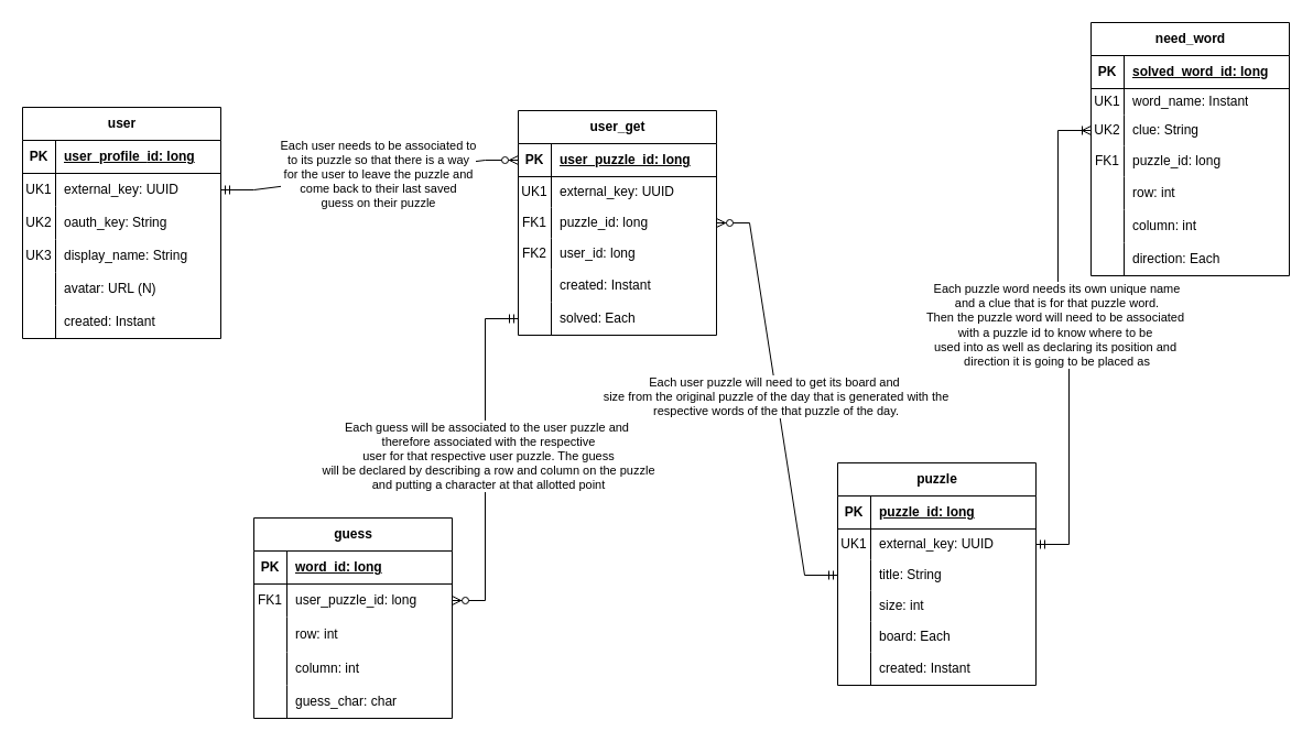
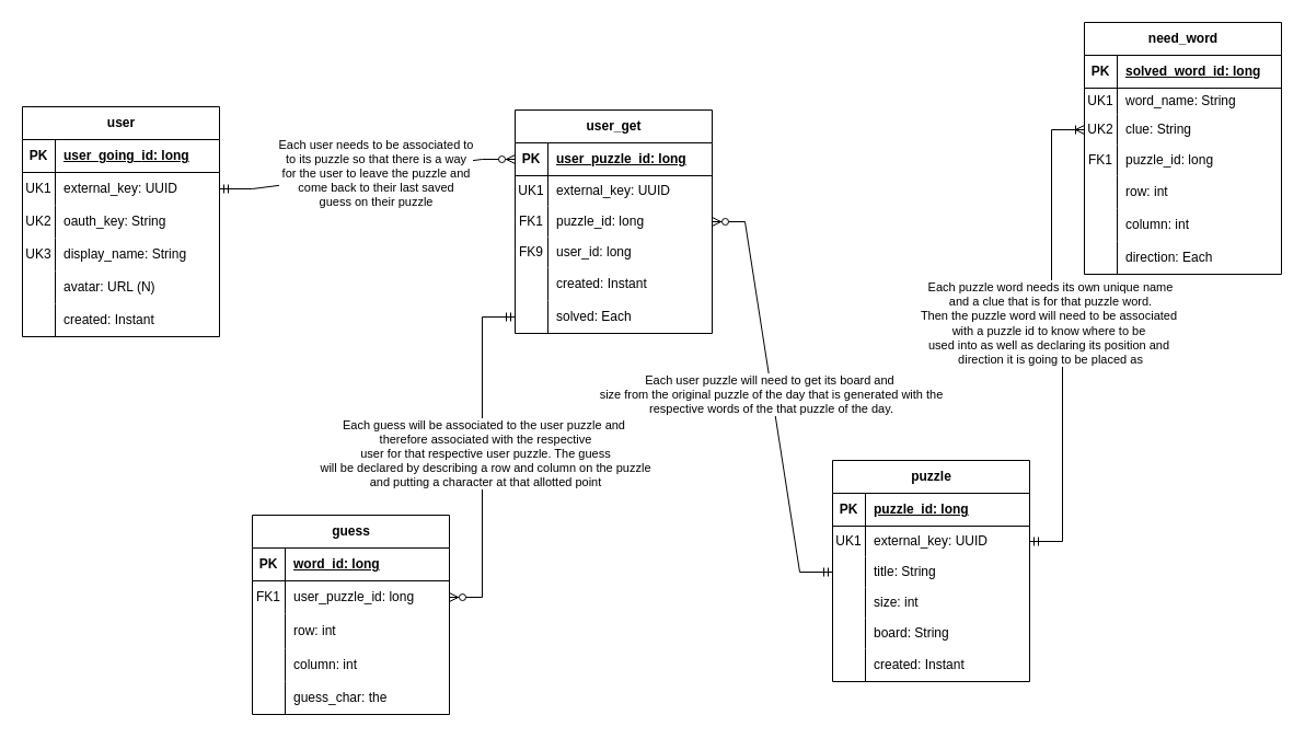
- <mxCell id="81" value="word_name: Instant" style="shape=partialRectangle;connectable=0;fillColor=none;top=0;left=0;bottom=0;right=0;align=left;spacingLeft=6;overflow=hidden;whiteSpace=wrap;html=1;" vertex="1" parent="79"><mxGeometry x="30" width="150" height="24" as="geometry"><mxRectangle width="150" height="24" as="alternateBounds" /></mxGeometry></mxCell>
+ <mxCell id="81" value="word_name: String" style="shape=partialRectangle;connectable=0;fillColor=none;top=0;left=0;bottom=0;right=0;align=left;spacingLeft=6;overflow=hidden;whiteSpace=wrap;html=1;" vertex="1" parent="79"><mxGeometry x="30" width="150" height="24" as="geometry"><mxRectangle width="150" height="24" as="alternateBounds" /></mxGeometry></mxCell>
- <mxCell id="5" value="user_profile_&lt;span style=&quot;background-color: transparent; color: light-dark(rgb(0, 0, 0), rgb(255, 255, 255));&quot;&gt;id: long&lt;/span&gt;" style="shape=partialRectangle;connectable=0;fillColor=none;top=0;left=0;bottom=0;right=0;align=left;spacingLeft=6;fontStyle=5;overflow=hidden;whiteSpace=wrap;html=1;" vertex="1" parent="3"><mxGeometry x="30" width="150" height="30" as="geometry"><mxRectangle width="150" height="30" as="alternateBounds" /></mxGeometry></mxCell>
+ <mxCell id="5" value="user_going_&lt;span style=&quot;background-color: transparent; color: light-dark(rgb(0, 0, 0), rgb(255, 255, 255));&quot;&gt;id: long&lt;/span&gt;" style="shape=partialRectangle;connectable=0;fillColor=none;top=0;left=0;bottom=0;right=0;align=left;spacingLeft=6;fontStyle=5;overflow=hidden;whiteSpace=wrap;html=1;" vertex="1" parent="3"><mxGeometry x="30" width="150" height="30" as="geometry"><mxRectangle width="150" height="30" as="alternateBounds" /></mxGeometry></mxCell>
- <mxCell id="32" value="FK2" style="shape=partialRectangle;connectable=0;fillColor=none;top=0;left=0;bottom=0;right=0;editable=1;overflow=hidden;whiteSpace=wrap;html=1;" vertex="1" parent="31"><mxGeometry width="30" height="28" as="geometry"><mxRectangle width="30" height="28" as="alternateBounds" /></mxGeometry></mxCell>
+ <mxCell id="32" value="FK9" style="shape=partialRectangle;connectable=0;fillColor=none;top=0;left=0;bottom=0;right=0;editable=1;overflow=hidden;whiteSpace=wrap;html=1;" vertex="1" parent="31"><mxGeometry width="30" height="28" as="geometry"><mxRectangle width="30" height="28" as="alternateBounds" /></mxGeometry></mxCell>
- <mxCell id="71" value="board: Each" style="shape=partialRectangle;connectable=0;fillColor=none;top=0;left=0;bottom=0;right=0;align=left;spacingLeft=6;overflow=hidden;whiteSpace=wrap;html=1;" vertex="1" parent="69"><mxGeometry x="30" width="150" height="28" as="geometry"><mxRectangle width="150" height="28" as="alternateBounds" /></mxGeometry></mxCell>
+ <mxCell id="71" value="board: String" style="shape=partialRectangle;connectable=0;fillColor=none;top=0;left=0;bottom=0;right=0;align=left;spacingLeft=6;overflow=hidden;whiteSpace=wrap;html=1;" vertex="1" parent="69"><mxGeometry x="30" width="150" height="28" as="geometry"><mxRectangle width="150" height="28" as="alternateBounds" /></mxGeometry></mxCell>
- <mxCell id="55" value="guess_char: char" style="shape=partialRectangle;connectable=0;fillColor=none;top=0;left=0;bottom=0;right=0;align=left;spacingLeft=6;overflow=hidden;whiteSpace=wrap;html=1;" vertex="1" parent="53"><mxGeometry x="30" width="150" height="30" as="geometry"><mxRectangle width="150" height="30" as="alternateBounds" /></mxGeometry></mxCell>
+ <mxCell id="55" value="guess_char: the" style="shape=partialRectangle;connectable=0;fillColor=none;top=0;left=0;bottom=0;right=0;align=left;spacingLeft=6;overflow=hidden;whiteSpace=wrap;html=1;" vertex="1" parent="53"><mxGeometry x="30" width="150" height="30" as="geometry"><mxRectangle width="150" height="30" as="alternateBounds" /></mxGeometry></mxCell>
